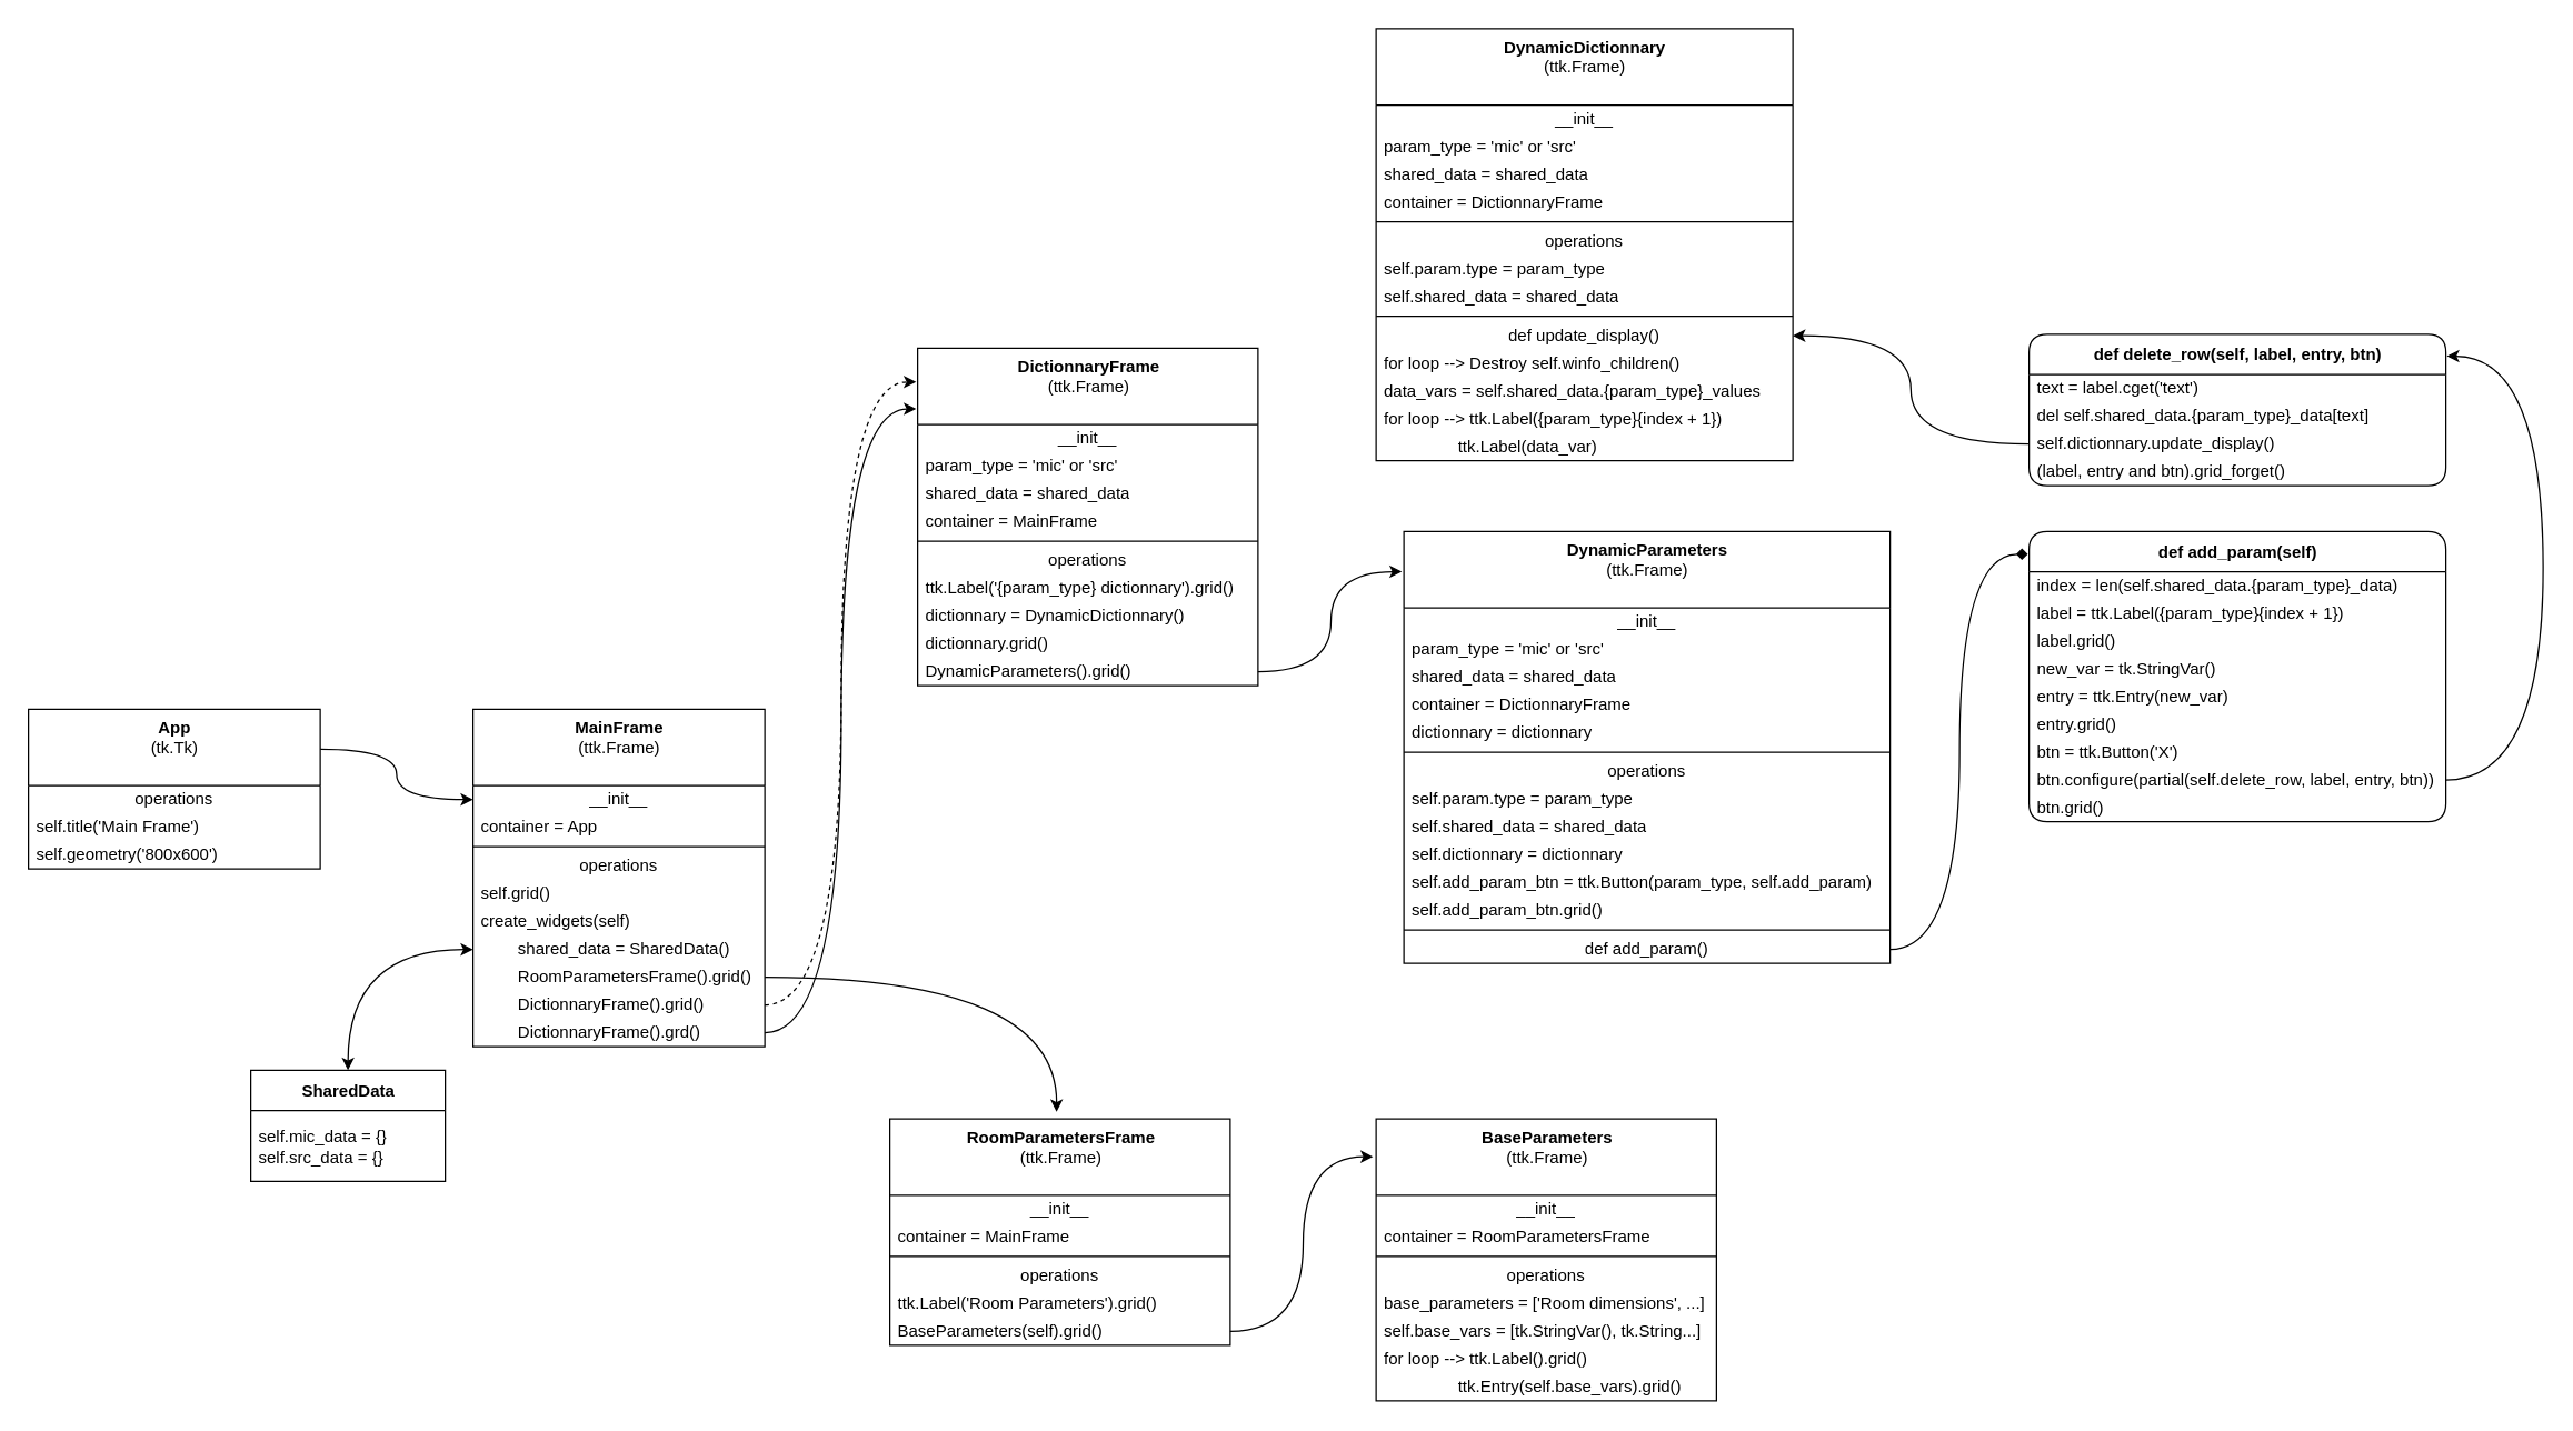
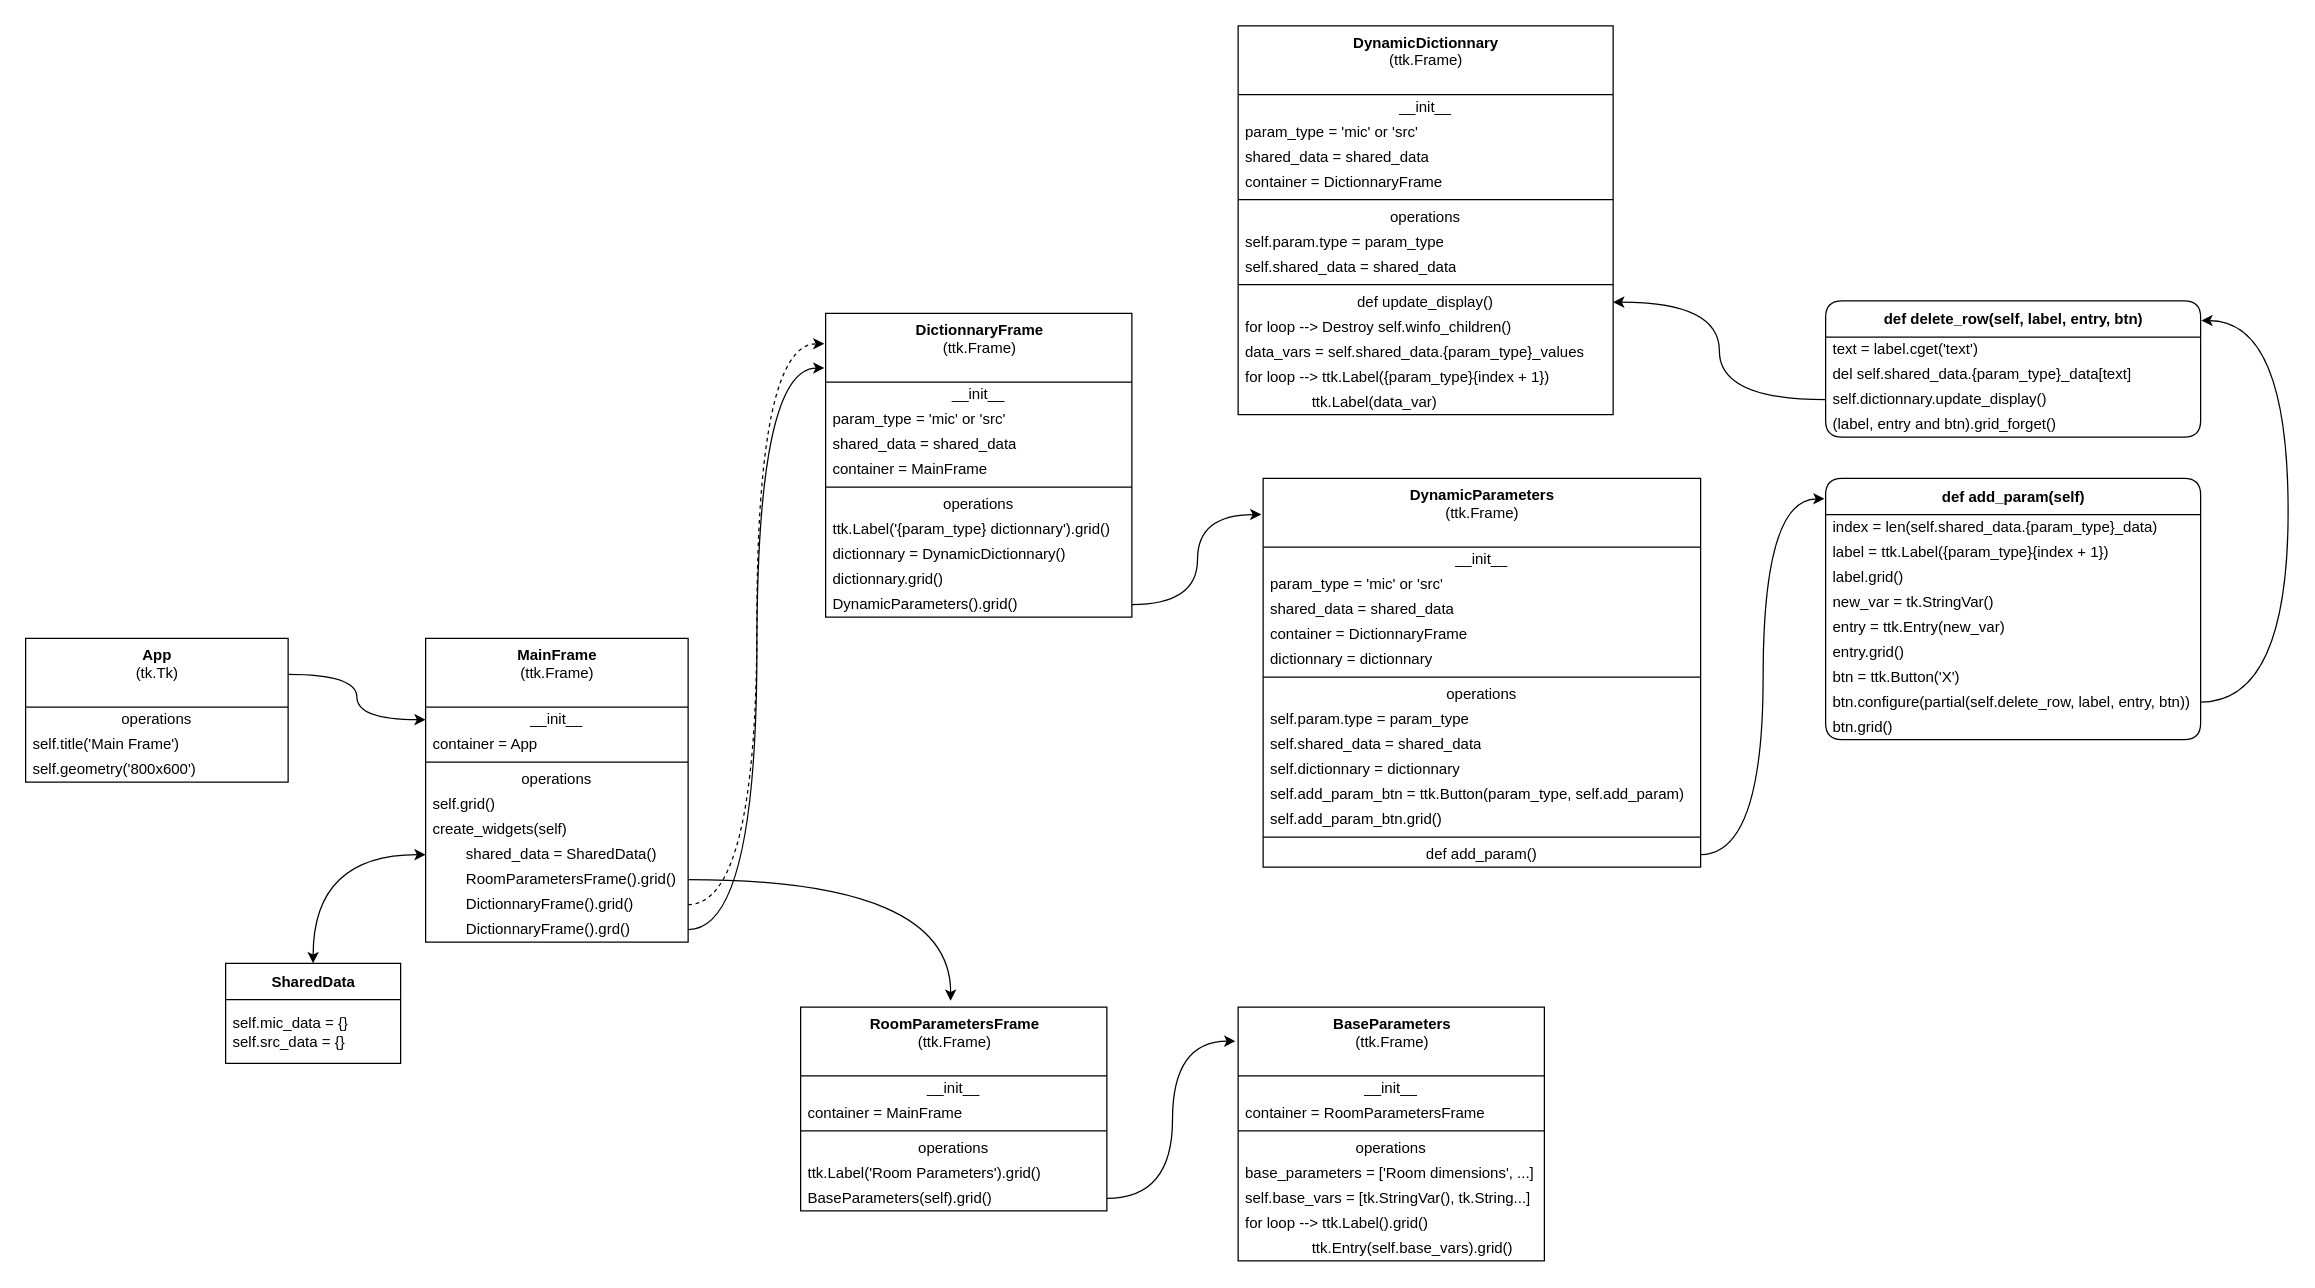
- <mxCell id="70" style="edgeStyle=orthogonalEdgeStyle;curved=1;sketch=0;html=1;exitX=1;exitY=0.5;exitDx=0;exitDy=0;entryX=-0.003;entryY=0.078;entryDx=0;entryDy=0;entryPerimeter=0;shadow=0;startArrow=none;startFill=0;endArrow=diamond;" edge="1" parent="1" source="58" target="60"><mxGeometry relative="1" as="geometry" /></mxCell>
+ <mxCell id="70" style="edgeStyle=orthogonalEdgeStyle;curved=1;sketch=0;html=1;exitX=1;exitY=0.5;exitDx=0;exitDy=0;entryX=-0.003;entryY=0.078;entryDx=0;entryDy=0;entryPerimeter=0;shadow=0;startArrow=none;startFill=0;" edge="1" parent="1" source="58" target="60"><mxGeometry relative="1" as="geometry" /></mxCell>
